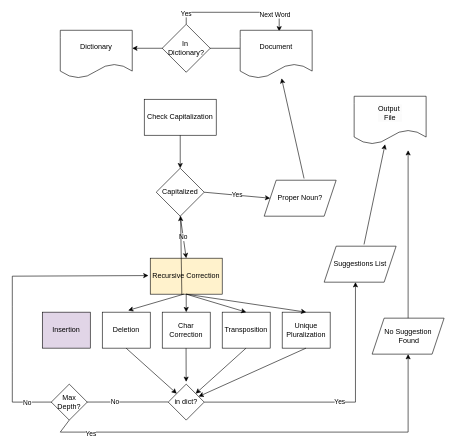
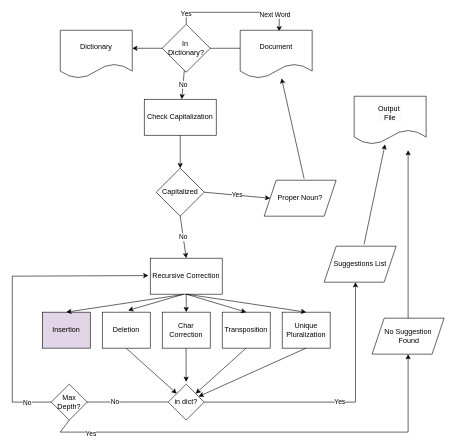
+ <mxCell id="3" value="No" style="endArrow=classic;html=1;rounded=0;" edge="1" parent="1" source="8" target="4"><mxGeometry width="50" height="50" relative="1" as="geometry"><mxPoint x="310" y="80" as="sourcePoint" /><mxPoint x="310" y="160" as="targetPoint" /></mxGeometry></mxCell>
- <mxCell id="22" value="" style="endArrow=classic;html=1;rounded=0;exitX=0.439;exitY=1.015;exitDx=0;exitDy=0;exitPerimeter=0;" edge="1" parent="1" source="16" target="9"><mxGeometry width="50" height="50" relative="1" as="geometry"><mxPoint x="310" y="540" as="sourcePoint" /><mxPoint x="360" y="490" as="targetPoint" /></mxGeometry></mxCell>
+ <mxCell id="22" value="" style="endArrow=classic;html=1;rounded=0;exitX=0.439;exitY=1.015;exitDx=0;exitDy=0;exitPerimeter=0;entryX=0.5;entryY=0;entryDx=0;entryDy=0;" edge="1" parent="1" source="16" target="17"><mxGeometry width="50" height="50" relative="1" as="geometry"><mxPoint x="310" y="540" as="sourcePoint" /><mxPoint x="360" y="490" as="targetPoint" /></mxGeometry></mxCell>
- <mxCell id="16" value="Recursive Correction" style="rounded=0;whiteSpace=wrap;html=1;fillColor=#fff2cc;" vertex="1" parent="1"><mxGeometry x="250" y="430" width="120" height="60" as="geometry" /></mxCell>
+ <mxCell id="16" value="Recursive Correction" style="rounded=0;whiteSpace=wrap;html=1;" vertex="1" parent="1"><mxGeometry x="250" y="430" width="120" height="60" as="geometry" /></mxCell>
